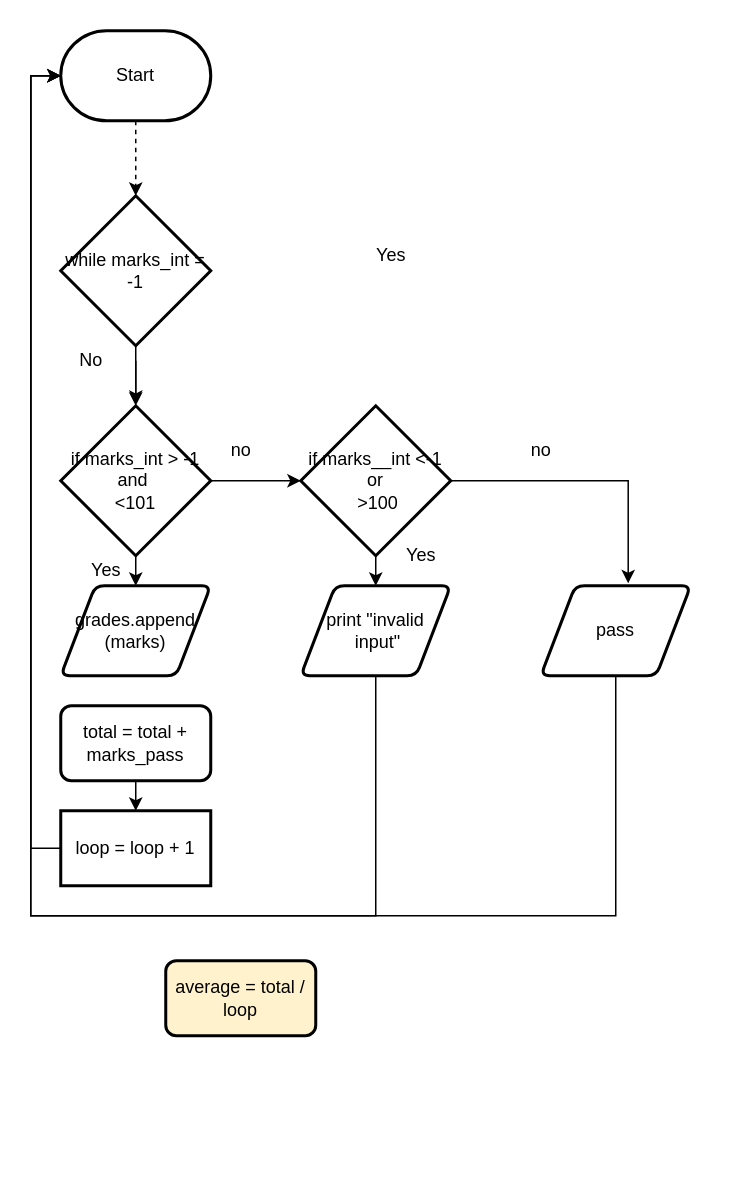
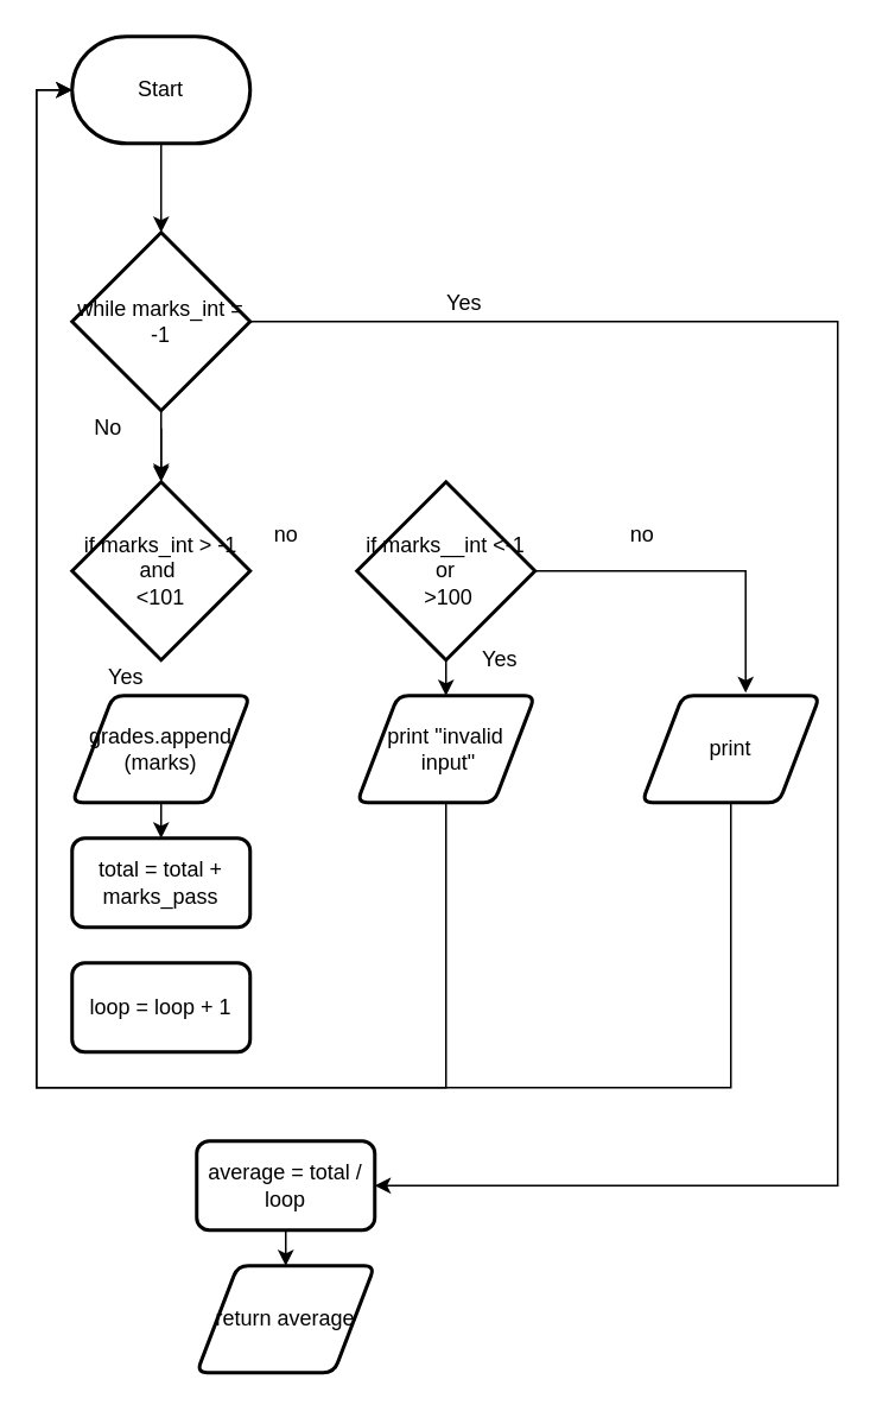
- <mxCell id="2" style="edgeStyle=orthogonalEdgeStyle;rounded=0;orthogonalLoop=1;jettySize=auto;html=1;exitX=0.5;exitY=1;exitDx=0;exitDy=0;exitPerimeter=0;entryX=0.5;entryY=0;entryDx=0;entryDy=0;entryPerimeter=0;dashed=1;" edge="1" parent="1" source="3" target="30"><mxGeometry relative="1" as="geometry" /></mxCell>
+ <mxCell id="2" style="edgeStyle=orthogonalEdgeStyle;rounded=0;orthogonalLoop=1;jettySize=auto;html=1;exitX=0.5;exitY=1;exitDx=0;exitDy=0;exitPerimeter=0;entryX=0.5;entryY=0;entryDx=0;entryDy=0;entryPerimeter=0;" edge="1" parent="1" source="3" target="30"><mxGeometry relative="1" as="geometry" /></mxCell>
- <mxCell id="6" style="edgeStyle=orthogonalEdgeStyle;rounded=0;orthogonalLoop=1;jettySize=auto;html=1;exitX=1;exitY=0.5;exitDx=0;exitDy=0;exitPerimeter=0;entryX=0;entryY=0.5;entryDx=0;entryDy=0;entryPerimeter=0;" parent="1" source="7" target="16" edge="1"><mxGeometry relative="1" as="geometry" /></mxCell>
- <mxCell id="5" style="edgeStyle=orthogonalEdgeStyle;rounded=0;orthogonalLoop=1;jettySize=auto;html=1;exitX=0.5;exitY=1;exitDx=0;exitDy=0;exitPerimeter=0;entryX=0.5;entryY=0;entryDx=0;entryDy=0;" parent="1" source="7" target="9" edge="1"><mxGeometry relative="1" as="geometry" /></mxCell>
+ <mxCell id="29" style="edgeStyle=orthogonalEdgeStyle;rounded=0;orthogonalLoop=1;jettySize=auto;html=1;exitX=1;exitY=0.5;exitDx=0;exitDy=0;exitPerimeter=0;" edge="1" parent="1" source="30" target="22"><mxGeometry relative="1" as="geometry"><Array as="points"><mxPoint x="470" y="180" /><mxPoint x="470" y="665" /></Array></mxGeometry></mxCell>
- <mxCell id="20" value="pass" style="shape=parallelogram;html=1;strokeWidth=2;perimeter=parallelogramPerimeter;whiteSpace=wrap;rounded=1;arcSize=12;size=0.23;" parent="1" vertex="1"><mxGeometry x="360" y="390" width="100" height="60" as="geometry" /></mxCell>
+ <mxCell id="20" value="print" style="shape=parallelogram;html=1;strokeWidth=2;perimeter=parallelogramPerimeter;whiteSpace=wrap;rounded=1;arcSize=12;size=0.23;" parent="1" vertex="1"><mxGeometry x="360" y="390" width="100" height="60" as="geometry" /></mxCell>
+ <mxCell id="8" style="edgeStyle=orthogonalEdgeStyle;rounded=0;orthogonalLoop=1;jettySize=auto;html=1;exitX=0.5;exitY=1;exitDx=0;exitDy=0;entryX=0.5;entryY=0;entryDx=0;entryDy=0;" parent="1" source="9" target="11" edge="1"><mxGeometry relative="1" as="geometry" /></mxCell>
- <mxCell id="10" style="edgeStyle=orthogonalEdgeStyle;rounded=0;orthogonalLoop=1;jettySize=auto;html=1;exitX=0.5;exitY=1;exitDx=0;exitDy=0;entryX=0.5;entryY=0;entryDx=0;entryDy=0;" parent="1" source="11" target="13" edge="1"><mxGeometry relative="1" as="geometry" /></mxCell>
- <mxCell id="12" style="edgeStyle=orthogonalEdgeStyle;rounded=0;orthogonalLoop=1;jettySize=auto;html=1;exitX=0;exitY=0.5;exitDx=0;exitDy=0;entryX=0;entryY=0.5;entryDx=0;entryDy=0;entryPerimeter=0;" edge="1" parent="1" source="13" target="3"><mxGeometry relative="1" as="geometry" /></mxCell>
- <mxCell id="13" value="loop = loop + 1" style="whiteSpace=wrap;html=1;absoluteArcSize=1;arcSize=14;strokeWidth=2;rounded=0;" parent="1" vertex="1"><mxGeometry x="40" y="540" width="100" height="50" as="geometry" /></mxCell>
+ <mxCell id="13" value="loop = loop + 1" style="rounded=1;whiteSpace=wrap;html=1;absoluteArcSize=1;arcSize=14;strokeWidth=2;" parent="1" vertex="1"><mxGeometry x="40" y="540" width="100" height="50" as="geometry" /></mxCell>
- <mxCell id="22" value="average = total / loop" style="rounded=1;whiteSpace=wrap;html=1;absoluteArcSize=1;arcSize=14;strokeWidth=2;fillColor=#fff2cc;" parent="1" vertex="1"><mxGeometry x="110" y="640" width="100" height="50" as="geometry" /></mxCell>
+ <mxCell id="22" value="average = total / loop" style="rounded=1;whiteSpace=wrap;html=1;absoluteArcSize=1;arcSize=14;strokeWidth=2;" parent="1" vertex="1"><mxGeometry x="110" y="640" width="100" height="50" as="geometry" /></mxCell>
+ <mxCell id="21" style="edgeStyle=orthogonalEdgeStyle;rounded=0;orthogonalLoop=1;jettySize=auto;html=1;exitX=0.5;exitY=1;exitDx=0;exitDy=0;entryX=0.5;entryY=0;entryDx=0;entryDy=0;" edge="1" parent="1" source="22" target="23"><mxGeometry relative="1" as="geometry" /></mxCell>
+ <mxCell id="23" value="return average" style="shape=parallelogram;html=1;strokeWidth=2;perimeter=parallelogramPerimeter;whiteSpace=wrap;rounded=1;arcSize=12;size=0.23;" parent="1" vertex="1"><mxGeometry x="110" y="710" width="100" height="60" as="geometry" /></mxCell>
